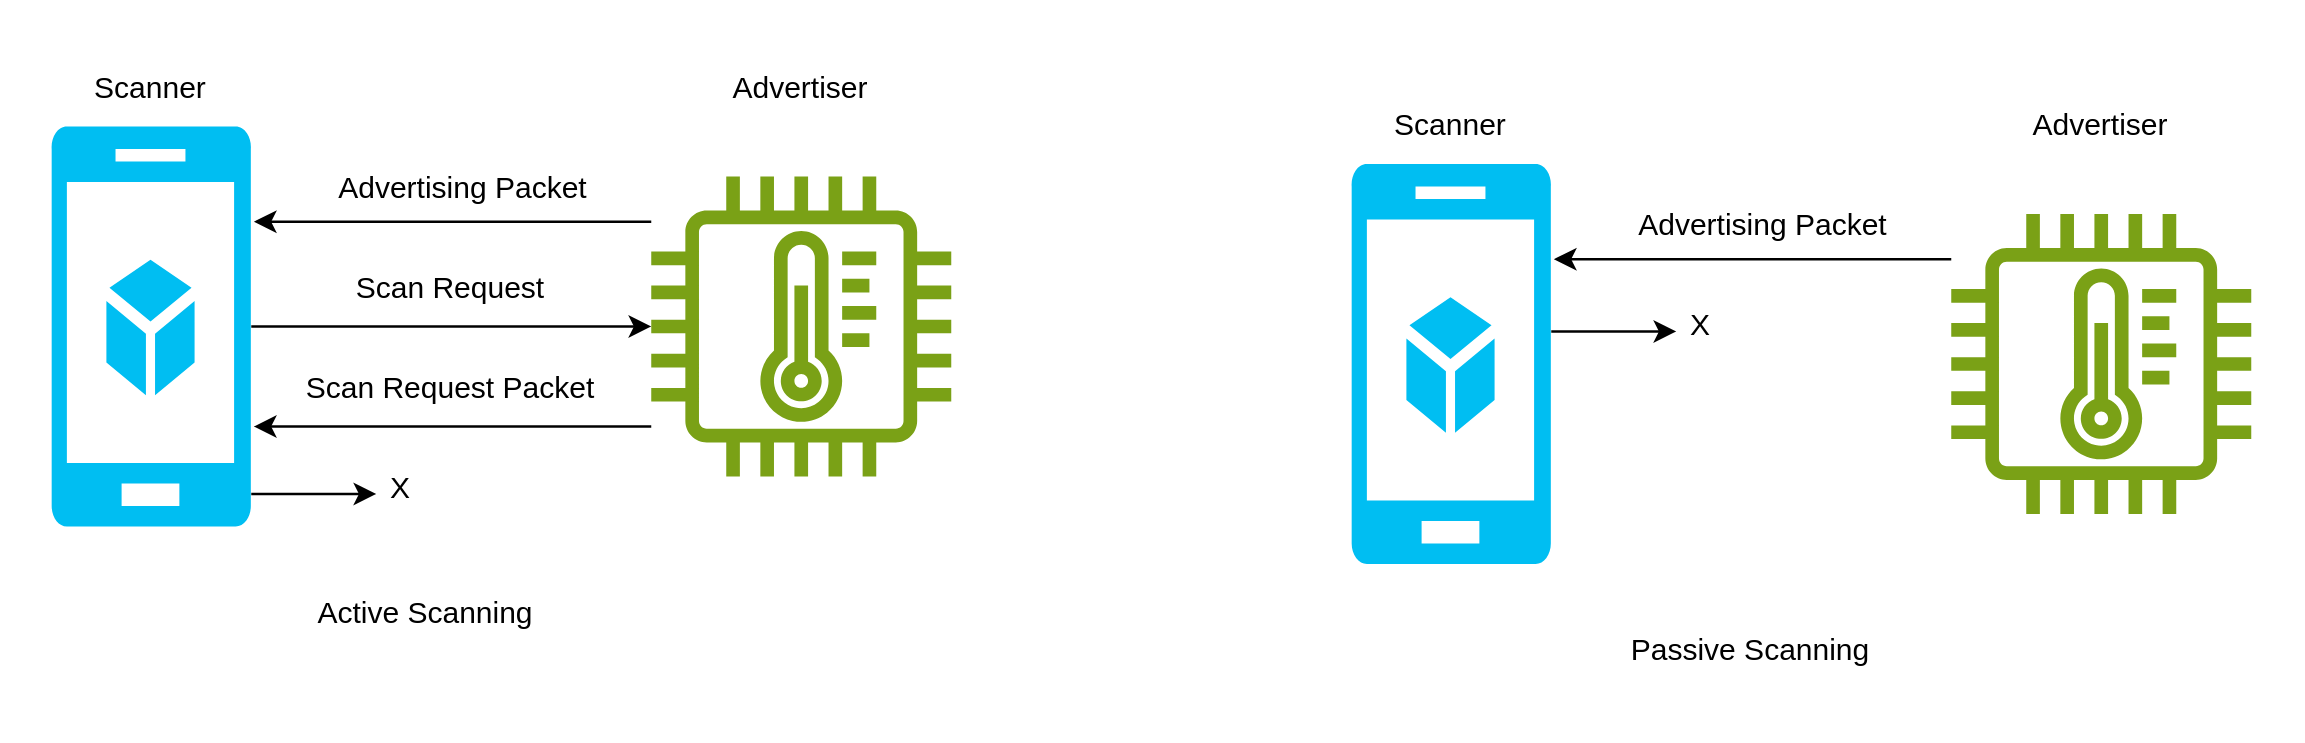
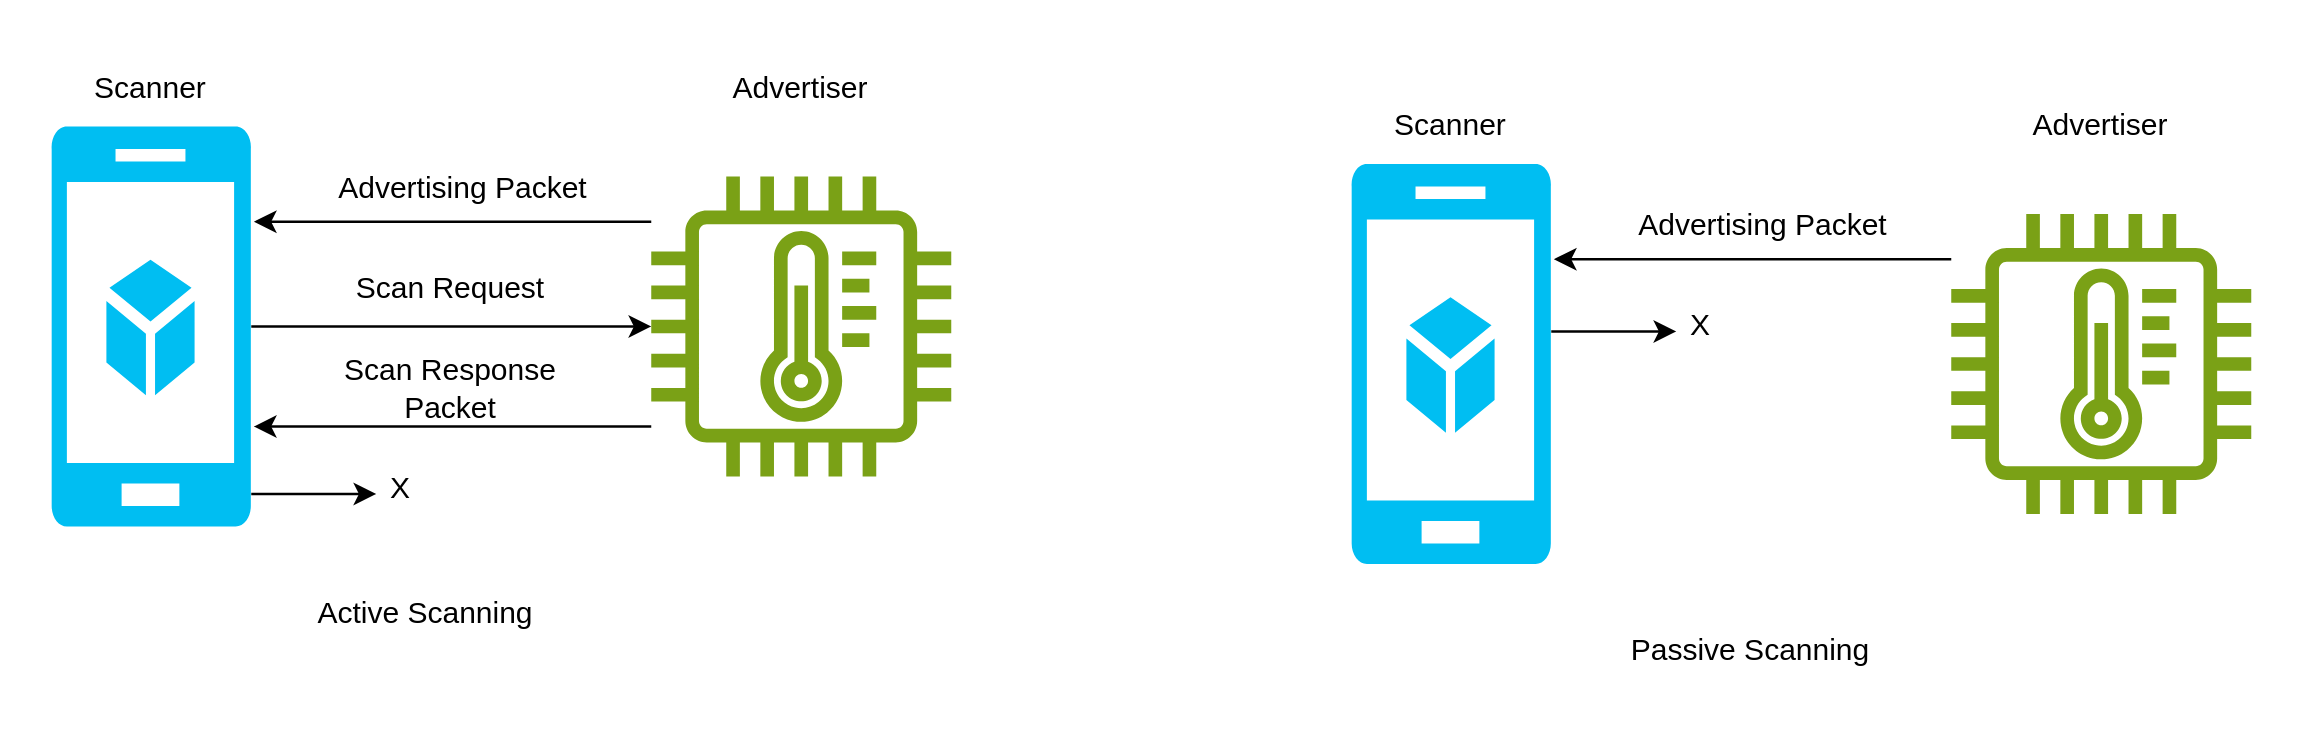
- <mxCell id="6" value="Scan Request Packet" style="text;html=1;align=center;verticalAlign=middle;whiteSpace=wrap;rounded=0;" vertex="1" parent="1"><mxGeometry x="120" y="140" width="120" height="30" as="geometry" /></mxCell>
+ <mxCell id="6" value="Scan Response Packet" style="text;html=1;align=center;verticalAlign=middle;whiteSpace=wrap;rounded=0;" vertex="1" parent="1"><mxGeometry x="120" y="140" width="120" height="30" as="geometry" /></mxCell>
